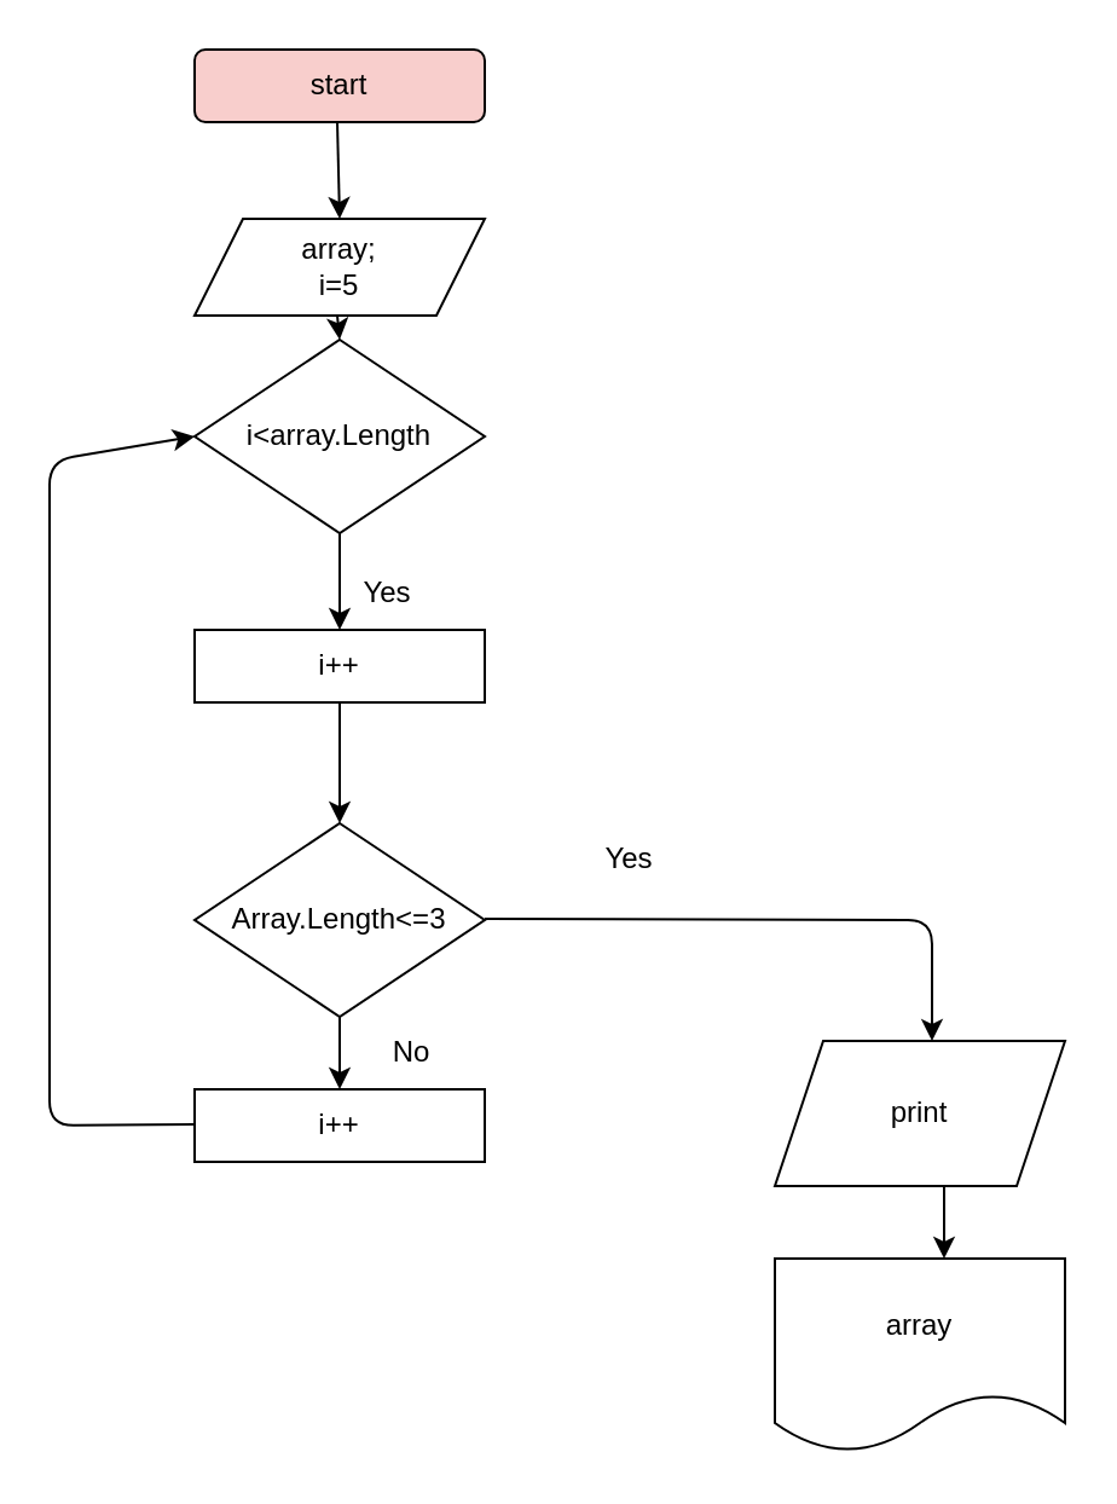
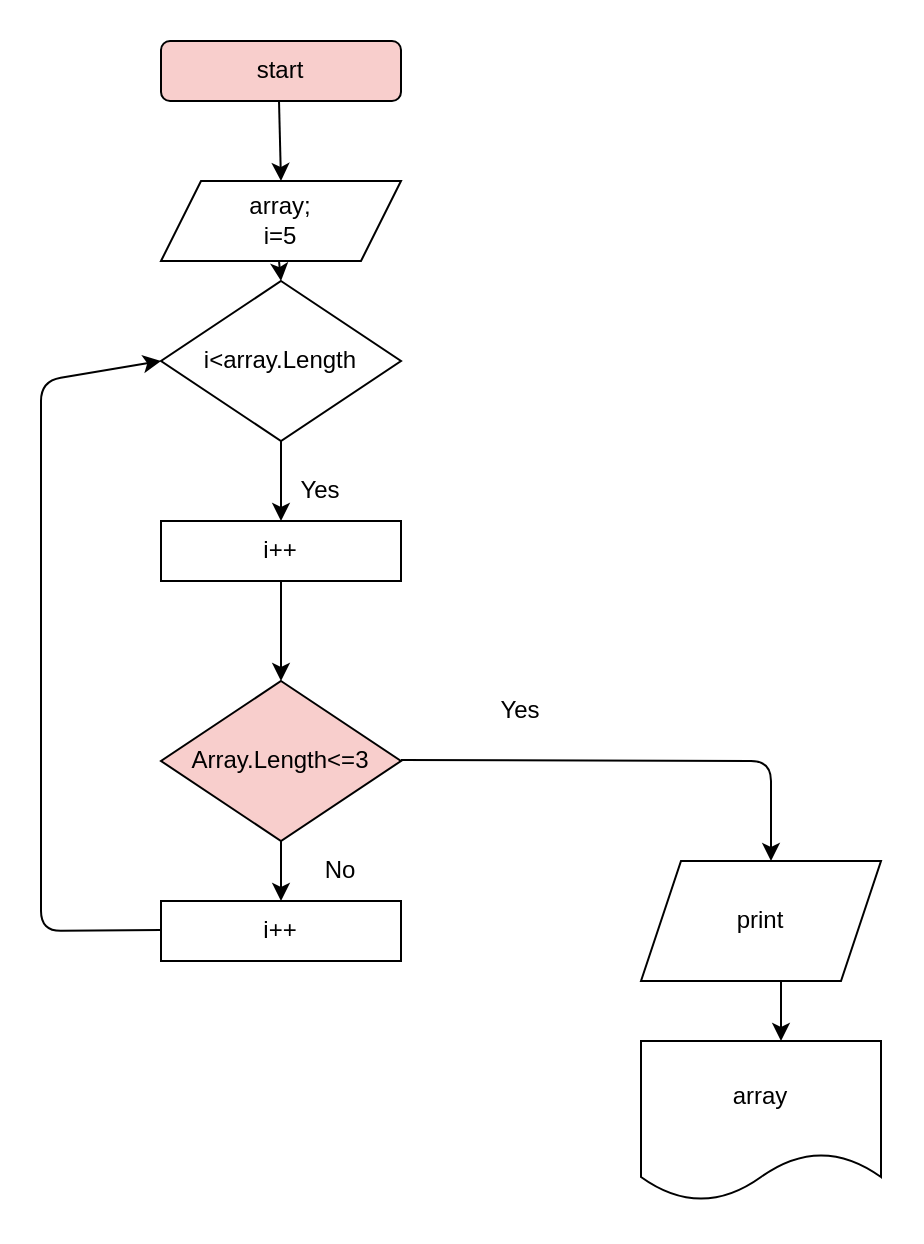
- <mxCell id="5" value="Array.Length&amp;lt;=3" style="rhombus;whiteSpace=wrap;html=1;" vertex="1" parent="1"><mxGeometry x="80" y="340" width="120" height="80" as="geometry" /></mxCell>
+ <mxCell id="5" value="Array.Length&amp;lt;=3" style="rhombus;whiteSpace=wrap;html=1;fillColor=#f8cecc;" vertex="1" parent="1"><mxGeometry x="80" y="340" width="120" height="80" as="geometry" /></mxCell>
